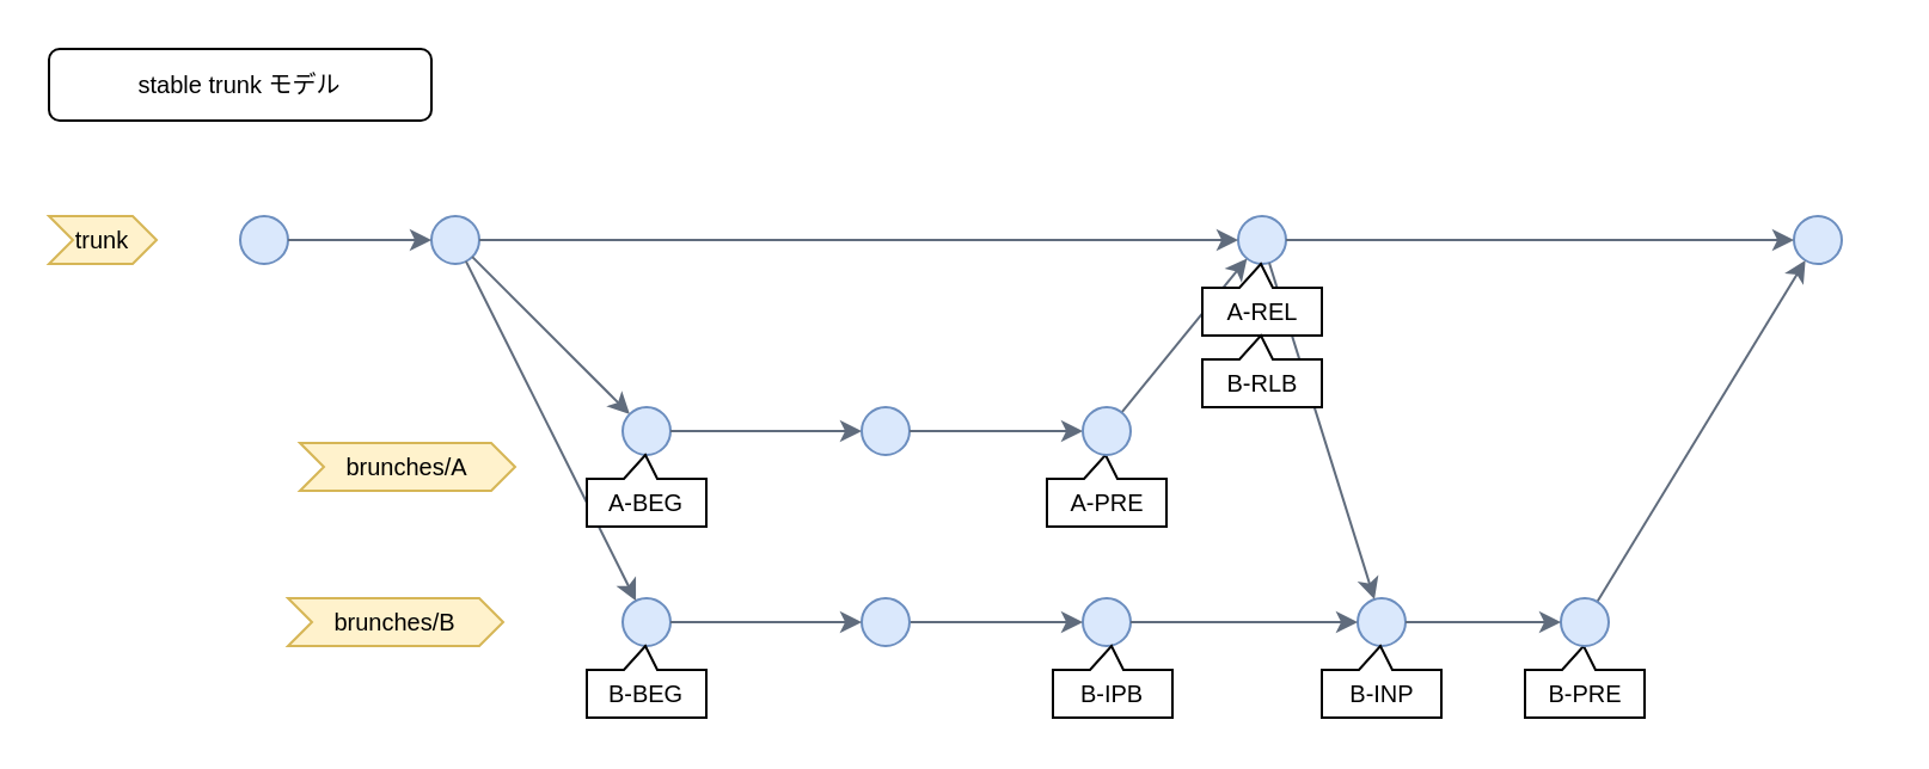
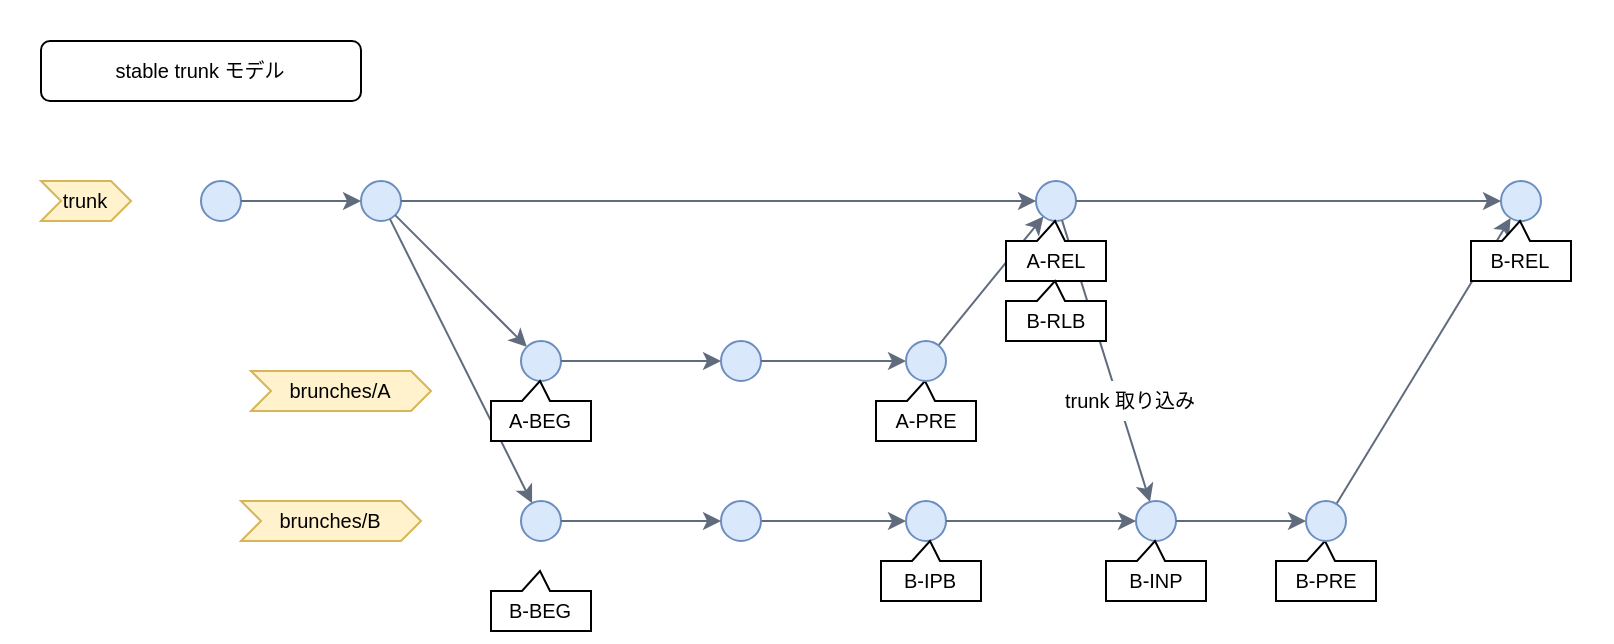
+ <mxCell id="28" value="&lt;div&gt;B-REL&lt;/div&gt;" style="shape=callout;whiteSpace=wrap;html=1;perimeter=calloutPerimeter;gradientColor=none;fontSize=10;position2=0.51;direction=west;size=10;position=0.41;base=14;" vertex="1" parent="1"><mxGeometry x="735" y="110" width="50" height="30" as="geometry" /></mxCell>
+ <mxCell id="30" value="trunk 取り込み" style="text;html=1;strokeColor=none;fillColor=#ffffff;align=center;verticalAlign=middle;whiteSpace=wrap;rounded=0;fontSize=10;spacing=1;" vertex="1" parent="1"><mxGeometry x="530" y="190" width="70" height="20" as="geometry" /></mxCell>
- <mxCell id="25" value="&lt;div&gt;B-BEG&lt;/div&gt;" style="shape=callout;whiteSpace=wrap;html=1;perimeter=calloutPerimeter;gradientColor=none;fontSize=10;position2=0.51;direction=west;size=10;position=0.41;base=14;" vertex="1" parent="1"><mxGeometry x="245" y="270" width="50" height="30" as="geometry" /></mxCell>
+ <mxCell id="25" value="&lt;div&gt;B-BEG&lt;/div&gt;" style="shape=callout;whiteSpace=wrap;html=1;perimeter=calloutPerimeter;gradientColor=none;fontSize=10;position2=0.51;direction=west;size=10;position=0.41;base=14;" vertex="1" parent="1"><mxGeometry x="245" y="285" width="50" height="30" as="geometry" /></mxCell>
